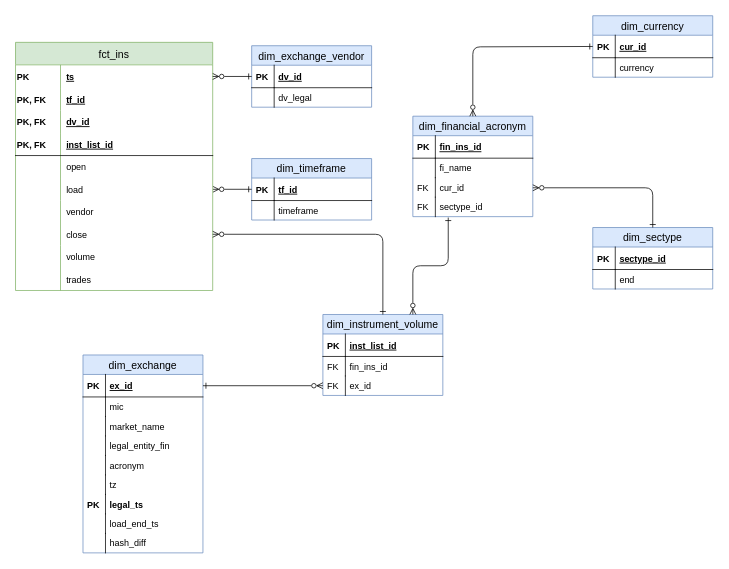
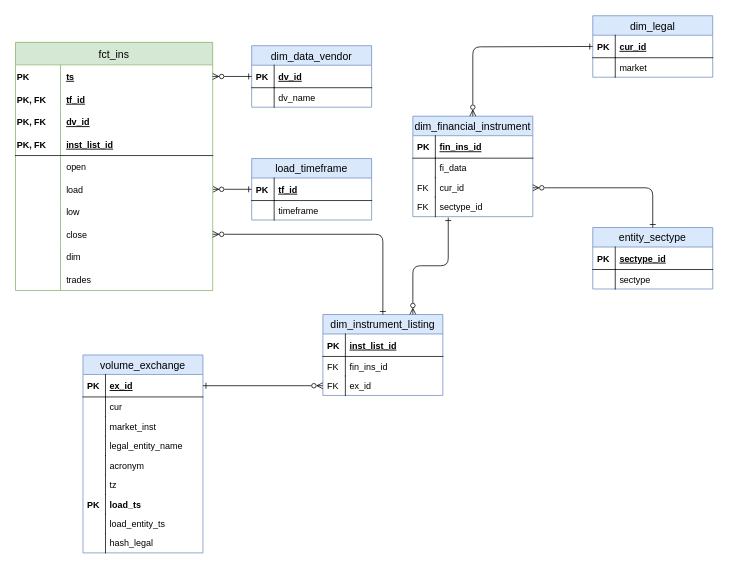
- <mxCell id="83" value="dim_currency" style="swimlane;fontStyle=0;childLayout=stackLayout;horizontal=1;startSize=26;fillColor=#dae8fc;horizontalStack=0;resizeParent=1;resizeParentMax=0;resizeLast=0;collapsible=1;marginBottom=0;swimlaneFillColor=#ffffff;align=center;fontSize=14;strokeColor=#6c8ebf;" vertex="1" parent="1"><mxGeometry x="790" y="20.5" width="160" height="82" as="geometry" /></mxCell>
+ <mxCell id="83" value="dim_legal" style="swimlane;fontStyle=0;childLayout=stackLayout;horizontal=1;startSize=26;fillColor=#dae8fc;horizontalStack=0;resizeParent=1;resizeParentMax=0;resizeLast=0;collapsible=1;marginBottom=0;swimlaneFillColor=#ffffff;align=center;fontSize=14;strokeColor=#6c8ebf;" vertex="1" parent="1"><mxGeometry x="790" y="20.5" width="160" height="82" as="geometry" /></mxCell>
- <mxCell id="76" value="dim_exchange_vendor" style="swimlane;fontStyle=0;childLayout=stackLayout;horizontal=1;startSize=26;fillColor=#dae8fc;horizontalStack=0;resizeParent=1;resizeParentMax=0;resizeLast=0;collapsible=1;marginBottom=0;swimlaneFillColor=#ffffff;align=center;fontSize=14;strokeColor=#6c8ebf;" vertex="1" parent="1"><mxGeometry x="335" y="60.5" width="160" height="82" as="geometry" /></mxCell>
+ <mxCell id="76" value="dim_data_vendor" style="swimlane;fontStyle=0;childLayout=stackLayout;horizontal=1;startSize=26;fillColor=#dae8fc;horizontalStack=0;resizeParent=1;resizeParentMax=0;resizeLast=0;collapsible=1;marginBottom=0;swimlaneFillColor=#ffffff;align=center;fontSize=14;strokeColor=#6c8ebf;" vertex="1" parent="1"><mxGeometry x="335" y="60.5" width="160" height="82" as="geometry" /></mxCell>
- <mxCell id="86" value="currency" style="shape=partialRectangle;top=0;left=0;right=0;bottom=0;align=left;verticalAlign=top;fillColor=none;spacingLeft=34;spacingRight=4;overflow=hidden;rotatable=0;points=[[0,0.5],[1,0.5]];portConstraint=eastwest;dropTarget=0;fontSize=12;" vertex="1" parent="83"><mxGeometry y="56" width="160" height="26" as="geometry" /></mxCell>
+ <mxCell id="86" value="market" style="shape=partialRectangle;top=0;left=0;right=0;bottom=0;align=left;verticalAlign=top;fillColor=none;spacingLeft=34;spacingRight=4;overflow=hidden;rotatable=0;points=[[0,0.5],[1,0.5]];portConstraint=eastwest;dropTarget=0;fontSize=12;" vertex="1" parent="83"><mxGeometry y="56" width="160" height="26" as="geometry" /></mxCell>
- <mxCell id="79" value="dv_legal" style="shape=partialRectangle;top=0;left=0;right=0;bottom=0;align=left;verticalAlign=top;fillColor=none;spacingLeft=34;spacingRight=4;overflow=hidden;rotatable=0;points=[[0,0.5],[1,0.5]];portConstraint=eastwest;dropTarget=0;fontSize=12;" vertex="1" parent="76"><mxGeometry y="56" width="160" height="26" as="geometry" /></mxCell>
+ <mxCell id="79" value="dv_name" style="shape=partialRectangle;top=0;left=0;right=0;bottom=0;align=left;verticalAlign=top;fillColor=none;spacingLeft=34;spacingRight=4;overflow=hidden;rotatable=0;points=[[0,0.5],[1,0.5]];portConstraint=eastwest;dropTarget=0;fontSize=12;" vertex="1" parent="76"><mxGeometry y="56" width="160" height="26" as="geometry" /></mxCell>
- <mxCell id="2" value="dim_financial_acronym" style="swimlane;fontStyle=0;childLayout=stackLayout;horizontal=1;startSize=26;fillColor=#dae8fc;horizontalStack=0;resizeParent=1;resizeParentMax=0;resizeLast=0;collapsible=1;marginBottom=0;swimlaneFillColor=#ffffff;align=center;fontSize=14;strokeColor=#6c8ebf;" vertex="1" parent="1"><mxGeometry x="550" y="154.5" width="160" height="134" as="geometry" /></mxCell>
+ <mxCell id="2" value="dim_financial_instrument" style="swimlane;fontStyle=0;childLayout=stackLayout;horizontal=1;startSize=26;fillColor=#dae8fc;horizontalStack=0;resizeParent=1;resizeParentMax=0;resizeLast=0;collapsible=1;marginBottom=0;swimlaneFillColor=#ffffff;align=center;fontSize=14;strokeColor=#6c8ebf;" vertex="1" parent="1"><mxGeometry x="550" y="154.5" width="160" height="134" as="geometry" /></mxCell>
- <mxCell id="5" value="fi_name" style="shape=partialRectangle;top=0;left=0;right=0;bottom=0;align=left;verticalAlign=top;fillColor=none;spacingLeft=34;spacingRight=4;overflow=hidden;rotatable=0;points=[[0,0.5],[1,0.5]];portConstraint=eastwest;dropTarget=0;fontSize=12;" vertex="1" parent="2"><mxGeometry y="56" width="160" height="26" as="geometry" /></mxCell>
+ <mxCell id="5" value="fi_data" style="shape=partialRectangle;top=0;left=0;right=0;bottom=0;align=left;verticalAlign=top;fillColor=none;spacingLeft=34;spacingRight=4;overflow=hidden;rotatable=0;points=[[0,0.5],[1,0.5]];portConstraint=eastwest;dropTarget=0;fontSize=12;" vertex="1" parent="2"><mxGeometry y="56" width="160" height="26" as="geometry" /></mxCell>
- <mxCell id="39" value="dim_timeframe" style="swimlane;fontStyle=0;childLayout=stackLayout;horizontal=1;startSize=26;fillColor=#dae8fc;horizontalStack=0;resizeParent=1;resizeParentMax=0;resizeLast=0;collapsible=1;marginBottom=0;swimlaneFillColor=#ffffff;align=center;fontSize=14;strokeColor=#6c8ebf;" vertex="1" parent="1"><mxGeometry x="335" y="211" width="160" height="82" as="geometry" /></mxCell>
+ <mxCell id="39" value="load_timeframe" style="swimlane;fontStyle=0;childLayout=stackLayout;horizontal=1;startSize=26;fillColor=#dae8fc;horizontalStack=0;resizeParent=1;resizeParentMax=0;resizeLast=0;collapsible=1;marginBottom=0;swimlaneFillColor=#ffffff;align=center;fontSize=14;strokeColor=#6c8ebf;" vertex="1" parent="1"><mxGeometry x="335" y="211" width="160" height="82" as="geometry" /></mxCell>
- <mxCell id="66" value="vendor" style="shape=partialRectangle;connectable=0;fillColor=none;top=0;left=0;bottom=0;right=0;align=left;spacingLeft=6;overflow=hidden;strokeColor=default;" vertex="1" parent="64"><mxGeometry x="60" width="203" height="30" as="geometry"><mxRectangle width="203" height="30" as="alternateBounds" /></mxGeometry></mxCell>
+ <mxCell id="66" value="low" style="shape=partialRectangle;connectable=0;fillColor=none;top=0;left=0;bottom=0;right=0;align=left;spacingLeft=6;overflow=hidden;strokeColor=default;" vertex="1" parent="64"><mxGeometry x="60" width="203" height="30" as="geometry"><mxRectangle width="203" height="30" as="alternateBounds" /></mxGeometry></mxCell>
- <mxCell id="88" value="dim_sectype" style="swimlane;fontStyle=0;childLayout=stackLayout;horizontal=1;startSize=26;fillColor=#dae8fc;horizontalStack=0;resizeParent=1;resizeParentMax=0;resizeLast=0;collapsible=1;marginBottom=0;swimlaneFillColor=#ffffff;align=center;fontSize=14;strokeColor=#6c8ebf;" vertex="1" parent="1"><mxGeometry x="790" y="303" width="160" height="82" as="geometry" /></mxCell>
+ <mxCell id="88" value="entity_sectype" style="swimlane;fontStyle=0;childLayout=stackLayout;horizontal=1;startSize=26;fillColor=#dae8fc;horizontalStack=0;resizeParent=1;resizeParentMax=0;resizeLast=0;collapsible=1;marginBottom=0;swimlaneFillColor=#ffffff;align=center;fontSize=14;strokeColor=#6c8ebf;" vertex="1" parent="1"><mxGeometry x="790" y="303" width="160" height="82" as="geometry" /></mxCell>
- <mxCell id="72" value="volume" style="shape=partialRectangle;connectable=0;fillColor=none;top=0;left=0;bottom=0;right=0;align=left;spacingLeft=6;overflow=hidden;strokeColor=default;" vertex="1" parent="70"><mxGeometry x="60" width="203" height="30" as="geometry"><mxRectangle width="203" height="30" as="alternateBounds" /></mxGeometry></mxCell>
+ <mxCell id="72" value="dim" style="shape=partialRectangle;connectable=0;fillColor=none;top=0;left=0;bottom=0;right=0;align=left;spacingLeft=6;overflow=hidden;strokeColor=default;" vertex="1" parent="70"><mxGeometry x="60" width="203" height="30" as="geometry"><mxRectangle width="203" height="30" as="alternateBounds" /></mxGeometry></mxCell>
- <mxCell id="91" value="end" style="shape=partialRectangle;top=0;left=0;right=0;bottom=0;align=left;verticalAlign=top;fillColor=none;spacingLeft=34;spacingRight=4;overflow=hidden;rotatable=0;points=[[0,0.5],[1,0.5]];portConstraint=eastwest;dropTarget=0;fontSize=12;" vertex="1" parent="88"><mxGeometry y="56" width="160" height="26" as="geometry" /></mxCell>
+ <mxCell id="91" value="sectype" style="shape=partialRectangle;top=0;left=0;right=0;bottom=0;align=left;verticalAlign=top;fillColor=none;spacingLeft=34;spacingRight=4;overflow=hidden;rotatable=0;points=[[0,0.5],[1,0.5]];portConstraint=eastwest;dropTarget=0;fontSize=12;" vertex="1" parent="88"><mxGeometry y="56" width="160" height="26" as="geometry" /></mxCell>
- <mxCell id="11" value="dim_instrument_volume" style="swimlane;fontStyle=0;childLayout=stackLayout;horizontal=1;startSize=26;fillColor=#dae8fc;horizontalStack=0;resizeParent=1;resizeParentMax=0;resizeLast=0;collapsible=1;marginBottom=0;swimlaneFillColor=#ffffff;align=center;fontSize=14;strokeColor=#6c8ebf;" vertex="1" parent="1"><mxGeometry x="430" y="419" width="160" height="108" as="geometry" /></mxCell>
+ <mxCell id="11" value="dim_instrument_listing" style="swimlane;fontStyle=0;childLayout=stackLayout;horizontal=1;startSize=26;fillColor=#dae8fc;horizontalStack=0;resizeParent=1;resizeParentMax=0;resizeLast=0;collapsible=1;marginBottom=0;swimlaneFillColor=#ffffff;align=center;fontSize=14;strokeColor=#6c8ebf;" vertex="1" parent="1"><mxGeometry x="430" y="419" width="160" height="108" as="geometry" /></mxCell>
- <mxCell id="19" value="dim_exchange" style="swimlane;fontStyle=0;childLayout=stackLayout;horizontal=1;startSize=26;fillColor=#dae8fc;horizontalStack=0;resizeParent=1;resizeParentMax=0;resizeLast=0;collapsible=1;marginBottom=0;swimlaneFillColor=#ffffff;align=center;fontSize=14;strokeColor=#6c8ebf;" vertex="1" parent="1"><mxGeometry x="110" y="473" width="160" height="264" as="geometry" /></mxCell>
+ <mxCell id="19" value="volume_exchange" style="swimlane;fontStyle=0;childLayout=stackLayout;horizontal=1;startSize=26;fillColor=#dae8fc;horizontalStack=0;resizeParent=1;resizeParentMax=0;resizeLast=0;collapsible=1;marginBottom=0;swimlaneFillColor=#ffffff;align=center;fontSize=14;strokeColor=#6c8ebf;" vertex="1" parent="1"><mxGeometry x="110" y="473" width="160" height="264" as="geometry" /></mxCell>
- <mxCell id="22" value="mic" style="shape=partialRectangle;top=0;left=0;right=0;bottom=0;align=left;verticalAlign=top;fillColor=none;spacingLeft=34;spacingRight=4;overflow=hidden;rotatable=0;points=[[0,0.5],[1,0.5]];portConstraint=eastwest;dropTarget=0;fontSize=12;" vertex="1" parent="19"><mxGeometry y="56" width="160" height="26" as="geometry" /></mxCell>
+ <mxCell id="22" value="cur" style="shape=partialRectangle;top=0;left=0;right=0;bottom=0;align=left;verticalAlign=top;fillColor=none;spacingLeft=34;spacingRight=4;overflow=hidden;rotatable=0;points=[[0,0.5],[1,0.5]];portConstraint=eastwest;dropTarget=0;fontSize=12;" vertex="1" parent="19"><mxGeometry y="56" width="160" height="26" as="geometry" /></mxCell>
- <mxCell id="24" value="market_name" style="shape=partialRectangle;top=0;left=0;right=0;bottom=0;align=left;verticalAlign=top;fillColor=none;spacingLeft=34;spacingRight=4;overflow=hidden;rotatable=0;points=[[0,0.5],[1,0.5]];portConstraint=eastwest;dropTarget=0;fontSize=12;" vertex="1" parent="19"><mxGeometry y="82" width="160" height="26" as="geometry" /></mxCell>
+ <mxCell id="24" value="market_inst" style="shape=partialRectangle;top=0;left=0;right=0;bottom=0;align=left;verticalAlign=top;fillColor=none;spacingLeft=34;spacingRight=4;overflow=hidden;rotatable=0;points=[[0,0.5],[1,0.5]];portConstraint=eastwest;dropTarget=0;fontSize=12;" vertex="1" parent="19"><mxGeometry y="82" width="160" height="26" as="geometry" /></mxCell>
- <mxCell id="26" value="legal_entity_fin" style="shape=partialRectangle;top=0;left=0;right=0;bottom=0;align=left;verticalAlign=top;fillColor=none;spacingLeft=34;spacingRight=4;overflow=hidden;rotatable=0;points=[[0,0.5],[1,0.5]];portConstraint=eastwest;dropTarget=0;fontSize=12;" vertex="1" parent="19"><mxGeometry y="108" width="160" height="26" as="geometry" /></mxCell>
+ <mxCell id="26" value="legal_entity_name" style="shape=partialRectangle;top=0;left=0;right=0;bottom=0;align=left;verticalAlign=top;fillColor=none;spacingLeft=34;spacingRight=4;overflow=hidden;rotatable=0;points=[[0,0.5],[1,0.5]];portConstraint=eastwest;dropTarget=0;fontSize=12;" vertex="1" parent="19"><mxGeometry y="108" width="160" height="26" as="geometry" /></mxCell>
- <mxCell id="32" value="legal_ts" style="shape=partialRectangle;top=0;left=0;right=0;bottom=0;align=left;verticalAlign=top;fillColor=none;spacingLeft=34;spacingRight=4;overflow=hidden;rotatable=0;points=[[0,0.5],[1,0.5]];portConstraint=eastwest;dropTarget=0;fontSize=12;fontStyle=1" vertex="1" parent="19"><mxGeometry y="186" width="160" height="26" as="geometry" /></mxCell>
+ <mxCell id="32" value="load_ts" style="shape=partialRectangle;top=0;left=0;right=0;bottom=0;align=left;verticalAlign=top;fillColor=none;spacingLeft=34;spacingRight=4;overflow=hidden;rotatable=0;points=[[0,0.5],[1,0.5]];portConstraint=eastwest;dropTarget=0;fontSize=12;fontStyle=1" vertex="1" parent="19"><mxGeometry y="186" width="160" height="26" as="geometry" /></mxCell>
- <mxCell id="34" value="load_end_ts" style="shape=partialRectangle;top=0;left=0;right=0;bottom=0;align=left;verticalAlign=top;fillColor=none;spacingLeft=34;spacingRight=4;overflow=hidden;rotatable=0;points=[[0,0.5],[1,0.5]];portConstraint=eastwest;dropTarget=0;fontSize=12;" vertex="1" parent="19"><mxGeometry y="212" width="160" height="26" as="geometry" /></mxCell>
+ <mxCell id="34" value="load_entity_ts" style="shape=partialRectangle;top=0;left=0;right=0;bottom=0;align=left;verticalAlign=top;fillColor=none;spacingLeft=34;spacingRight=4;overflow=hidden;rotatable=0;points=[[0,0.5],[1,0.5]];portConstraint=eastwest;dropTarget=0;fontSize=12;" vertex="1" parent="19"><mxGeometry y="212" width="160" height="26" as="geometry" /></mxCell>
- <mxCell id="36" value="hash_diff" style="shape=partialRectangle;top=0;left=0;right=0;bottom=0;align=left;verticalAlign=top;fillColor=none;spacingLeft=34;spacingRight=4;overflow=hidden;rotatable=0;points=[[0,0.5],[1,0.5]];portConstraint=eastwest;dropTarget=0;fontSize=12;" vertex="1" parent="19"><mxGeometry y="238" width="160" height="26" as="geometry" /></mxCell>
+ <mxCell id="36" value="hash_legal" style="shape=partialRectangle;top=0;left=0;right=0;bottom=0;align=left;verticalAlign=top;fillColor=none;spacingLeft=34;spacingRight=4;overflow=hidden;rotatable=0;points=[[0,0.5],[1,0.5]];portConstraint=eastwest;dropTarget=0;fontSize=12;" vertex="1" parent="19"><mxGeometry y="238" width="160" height="26" as="geometry" /></mxCell>
